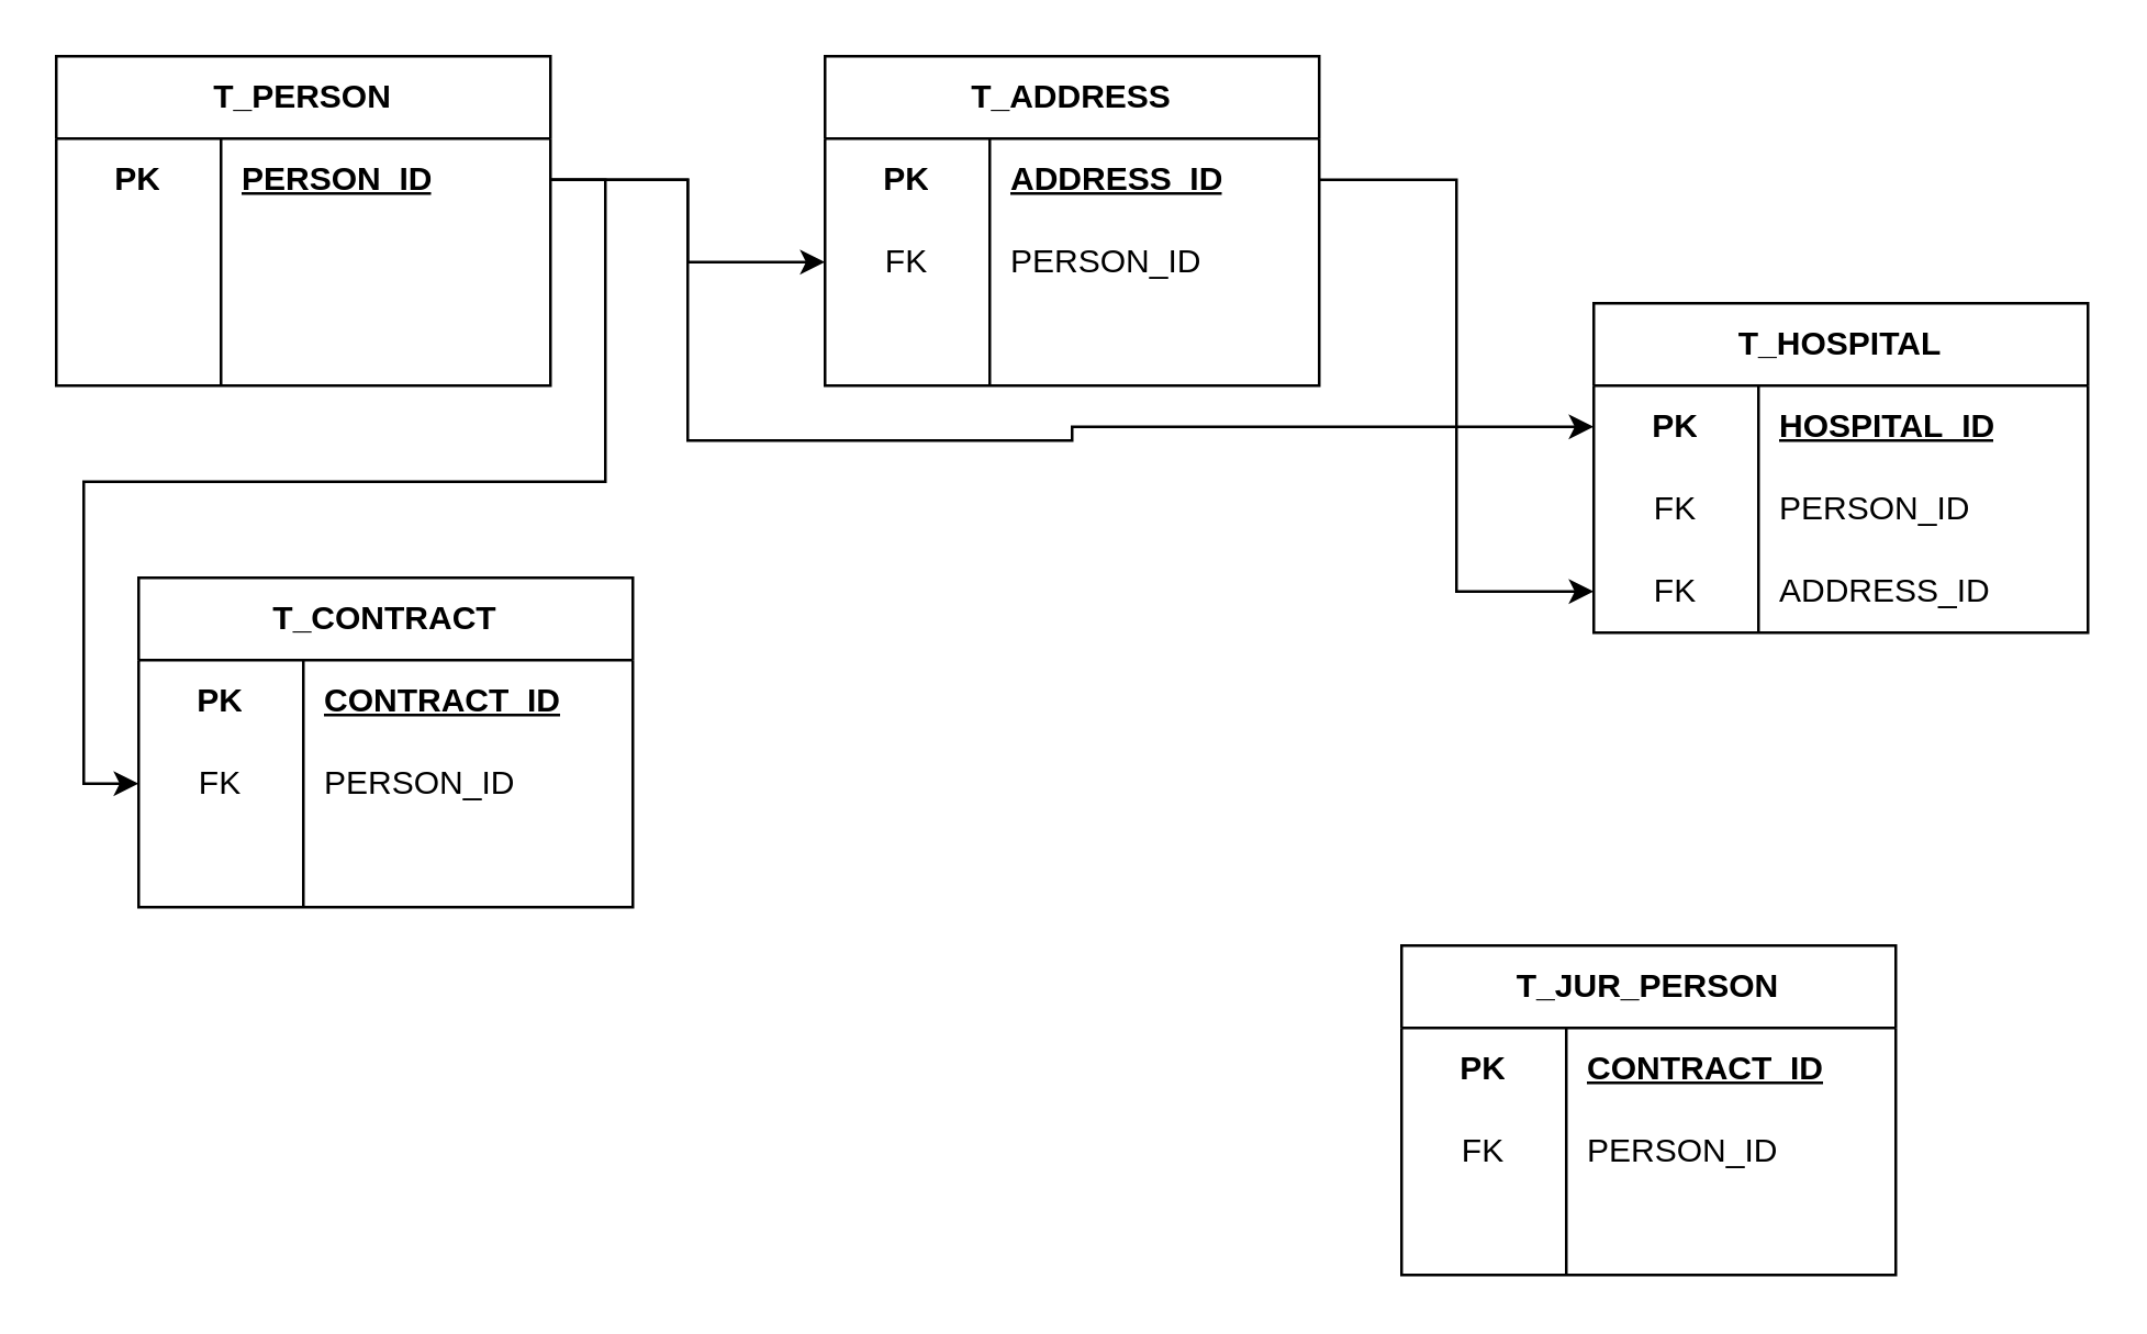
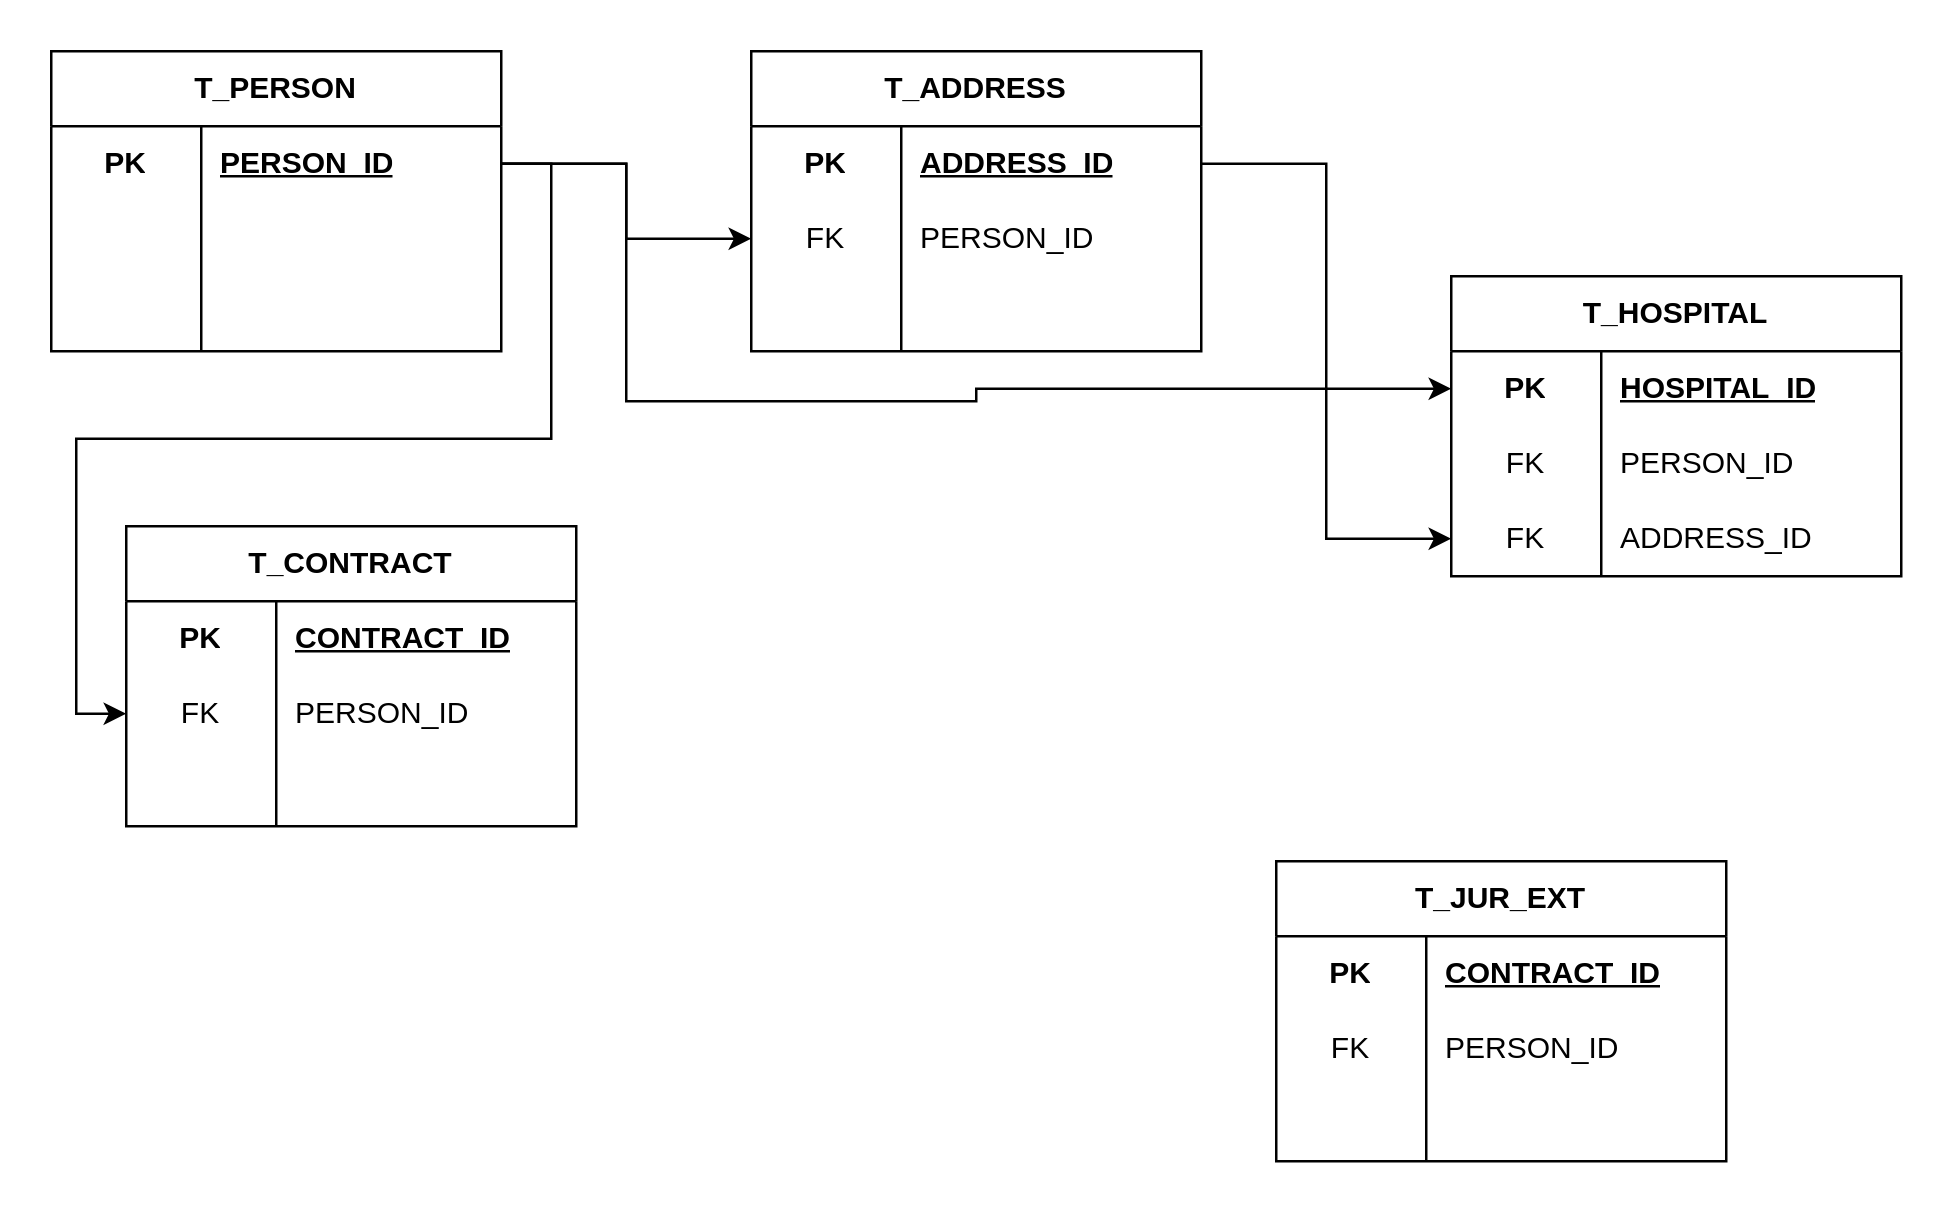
- <mxCell id="46" value="&lt;div&gt;T_JUR_PERSON&lt;/div&gt;" style="shape=table;startSize=30;container=1;collapsible=1;childLayout=tableLayout;fixedRows=1;rowLines=0;fontStyle=1;align=center;resizeLast=1;html=1;whiteSpace=wrap;" vertex="1" parent="1"><mxGeometry x="510" y="344" width="180" height="120" as="geometry" /></mxCell>
+ <mxCell id="46" value="&lt;div&gt;T_JUR_EXT&lt;/div&gt;" style="shape=table;startSize=30;container=1;collapsible=1;childLayout=tableLayout;fixedRows=1;rowLines=0;fontStyle=1;align=center;resizeLast=1;html=1;whiteSpace=wrap;" vertex="1" parent="1"><mxGeometry x="510" y="344" width="180" height="120" as="geometry" /></mxCell>
